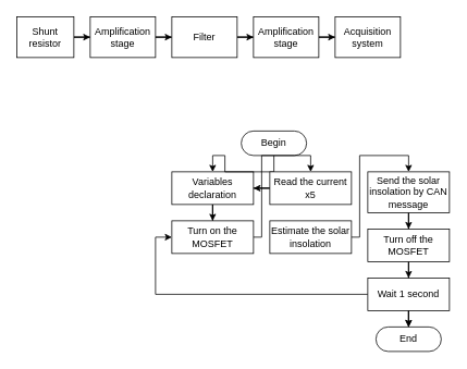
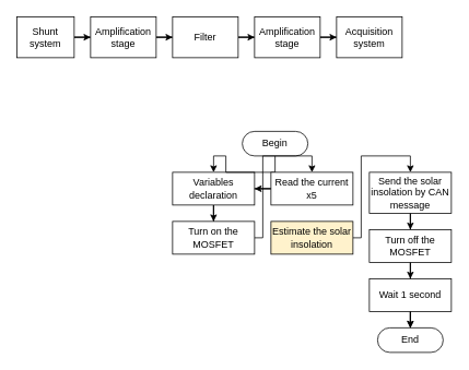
- <mxCell id="3" value="Shunt resistor" style="rounded=0;whiteSpace=wrap;html=1;" vertex="1" parent="1"><mxGeometry x="20" y="20" width="70" height="50" as="geometry" /></mxCell>
+ <mxCell id="3" value="Shunt system" style="rounded=0;whiteSpace=wrap;html=1;" vertex="1" parent="1"><mxGeometry x="20" y="20" width="70" height="50" as="geometry" /></mxCell>
- <mxCell id="20" value="Estimate the solar insolation" style="rounded=0;whiteSpace=wrap;html=1;" vertex="1" parent="1"><mxGeometry x="330" y="270" width="100" height="40" as="geometry" /></mxCell>
+ <mxCell id="20" value="Estimate the solar insolation" style="rounded=0;whiteSpace=wrap;html=1;fillColor=#fff2cc;" vertex="1" parent="1"><mxGeometry x="330" y="270" width="100" height="40" as="geometry" /></mxCell>
- <mxCell id="24" style="edgeStyle=orthogonalEdgeStyle;rounded=0;orthogonalLoop=1;jettySize=auto;html=1;entryX=0;entryY=0.5;entryDx=0;entryDy=0;" edge="1" parent="1" source="25" target="16"><mxGeometry relative="1" as="geometry" /></mxCell>
